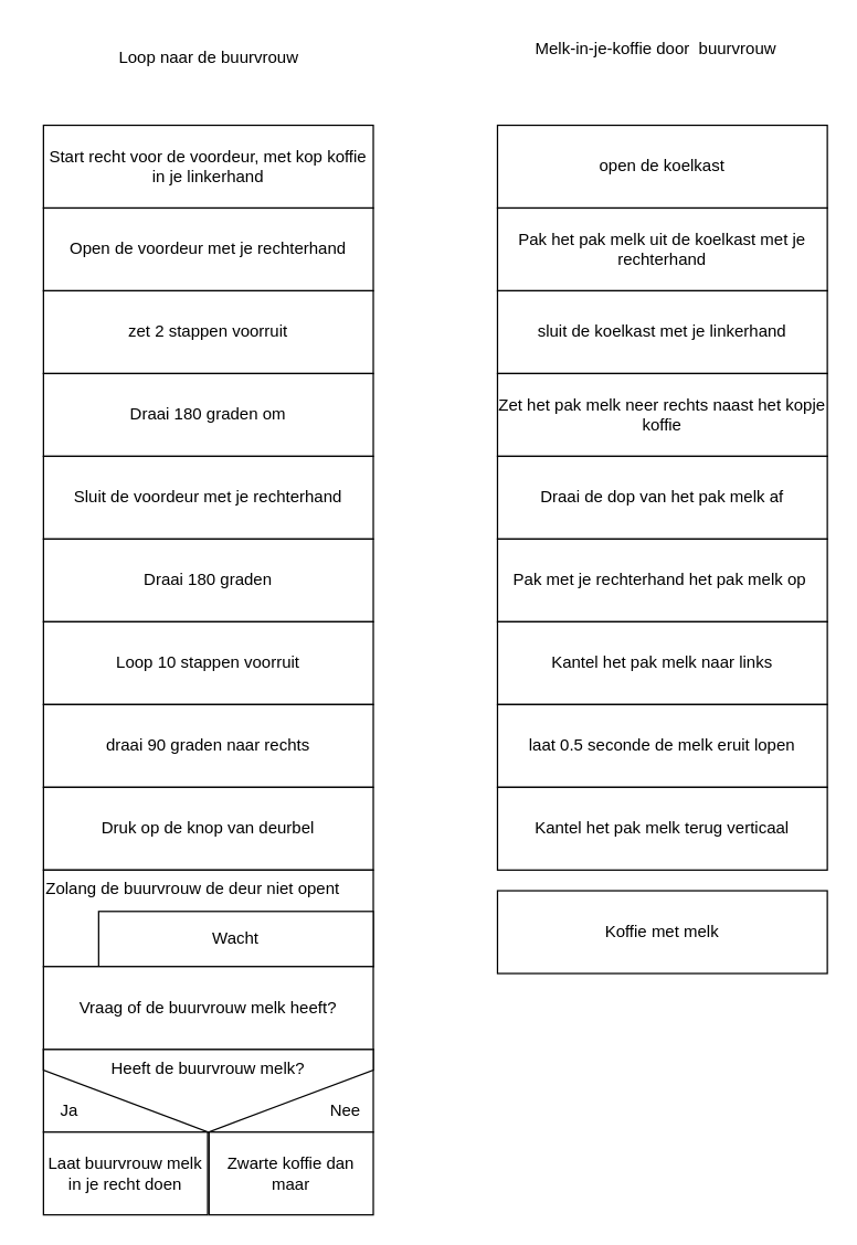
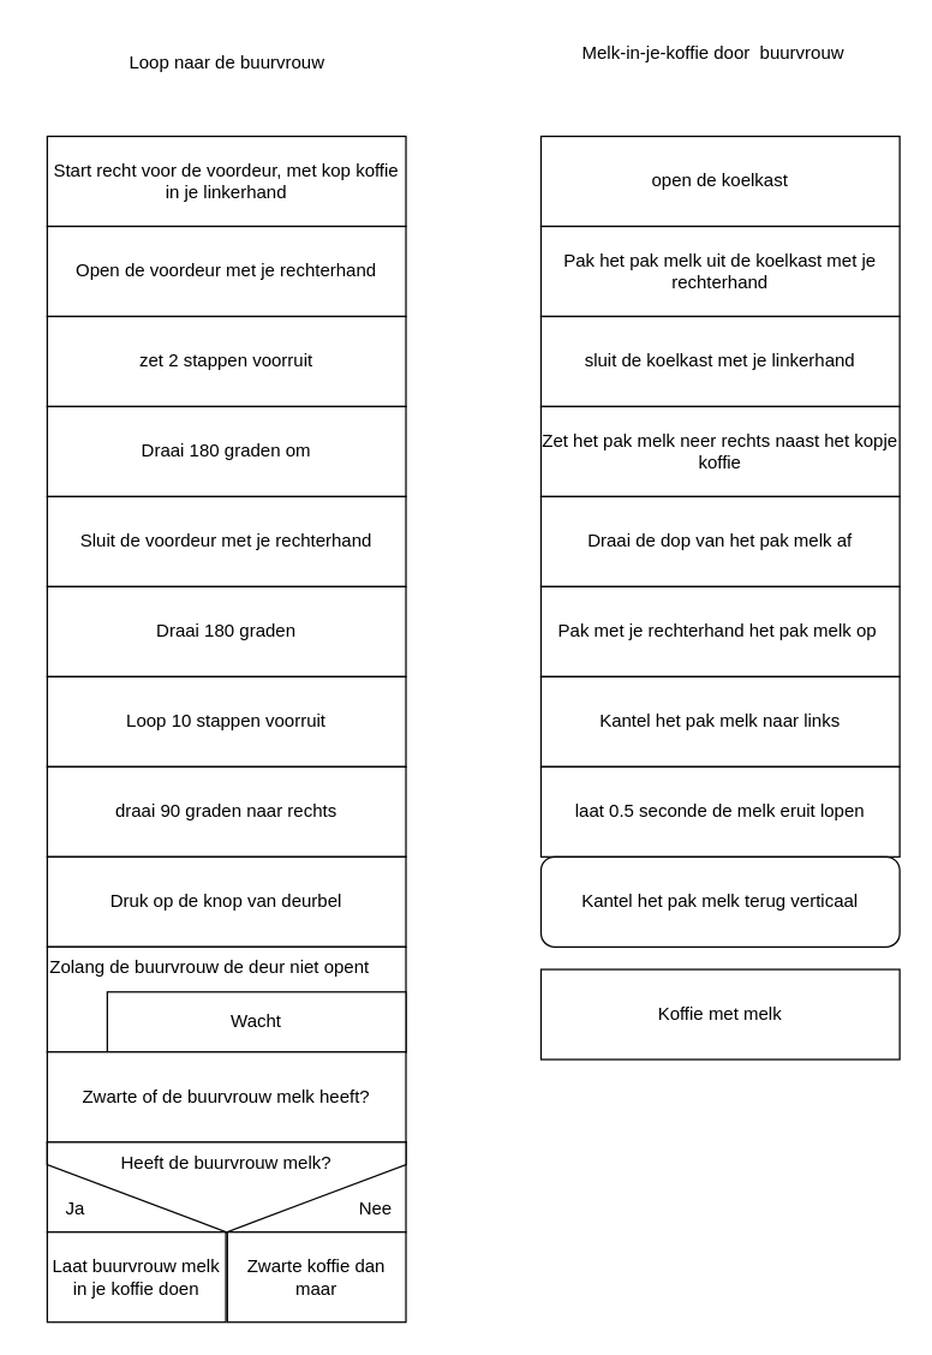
- <mxCell id="47" value="Kantel het pak melk terug verticaal" style="rounded=0;whiteSpace=wrap;html=1;" vertex="1" parent="1"><mxGeometry x="360" y="570" width="239" height="60" as="geometry" /></mxCell>
+ <mxCell id="47" value="Kantel het pak melk terug verticaal" style="whiteSpace=wrap;html=1;rounded=1;" vertex="1" parent="1"><mxGeometry x="360" y="570" width="239" height="60" as="geometry" /></mxCell>
- <mxCell id="26" value="Vraag of de buurvrouw melk heeft?" style="rounded=0;whiteSpace=wrap;html=1;" vertex="1" parent="1"><mxGeometry x="31" y="700" width="239" height="60" as="geometry" /></mxCell>
+ <mxCell id="26" value="Zwarte of de buurvrouw melk heeft?" style="rounded=0;whiteSpace=wrap;html=1;" vertex="1" parent="1"><mxGeometry x="31" y="700" width="239" height="60" as="geometry" /></mxCell>
- <mxCell id="30" value="Laat buurvrouw melk in je recht doen" style="rounded=0;whiteSpace=wrap;html=1;" vertex="1" parent="1"><mxGeometry x="31" y="820" width="119" height="60" as="geometry" /></mxCell>
+ <mxCell id="30" value="Laat buurvrouw melk in je koffie doen" style="rounded=0;whiteSpace=wrap;html=1;" vertex="1" parent="1"><mxGeometry x="31" y="820" width="119" height="60" as="geometry" /></mxCell>
